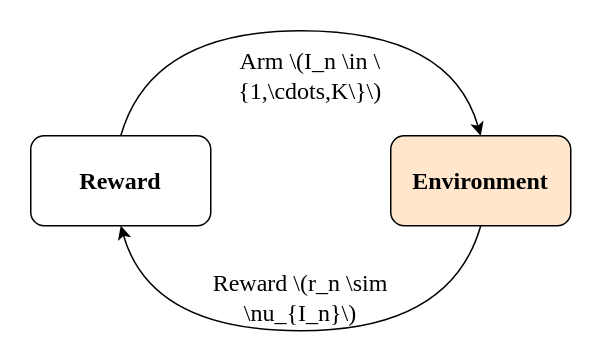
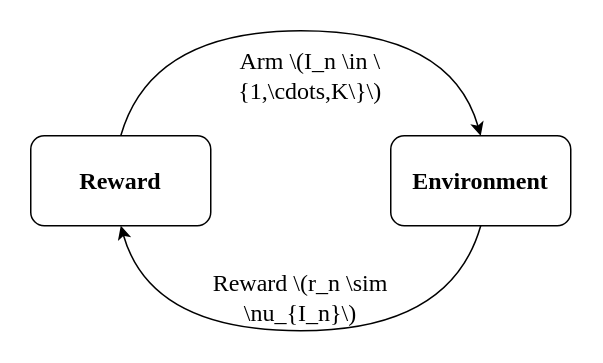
- <mxCell id="3" value="&lt;b&gt;&lt;font face=&quot;Times New Roman&quot; style=&quot;font-size: 16px&quot;&gt;Environment&lt;/font&gt;&lt;/b&gt;" style="rounded=1;whiteSpace=wrap;html=1;fillColor=#ffe6cc;" parent="1" vertex="1"><mxGeometry x="260" y="90" width="120" height="60" as="geometry" /></mxCell>
+ <mxCell id="3" value="&lt;b&gt;&lt;font face=&quot;Times New Roman&quot; style=&quot;font-size: 16px&quot;&gt;Environment&lt;/font&gt;&lt;/b&gt;" style="rounded=1;whiteSpace=wrap;html=1;" parent="1" vertex="1"><mxGeometry x="260" y="90" width="120" height="60" as="geometry" /></mxCell>
